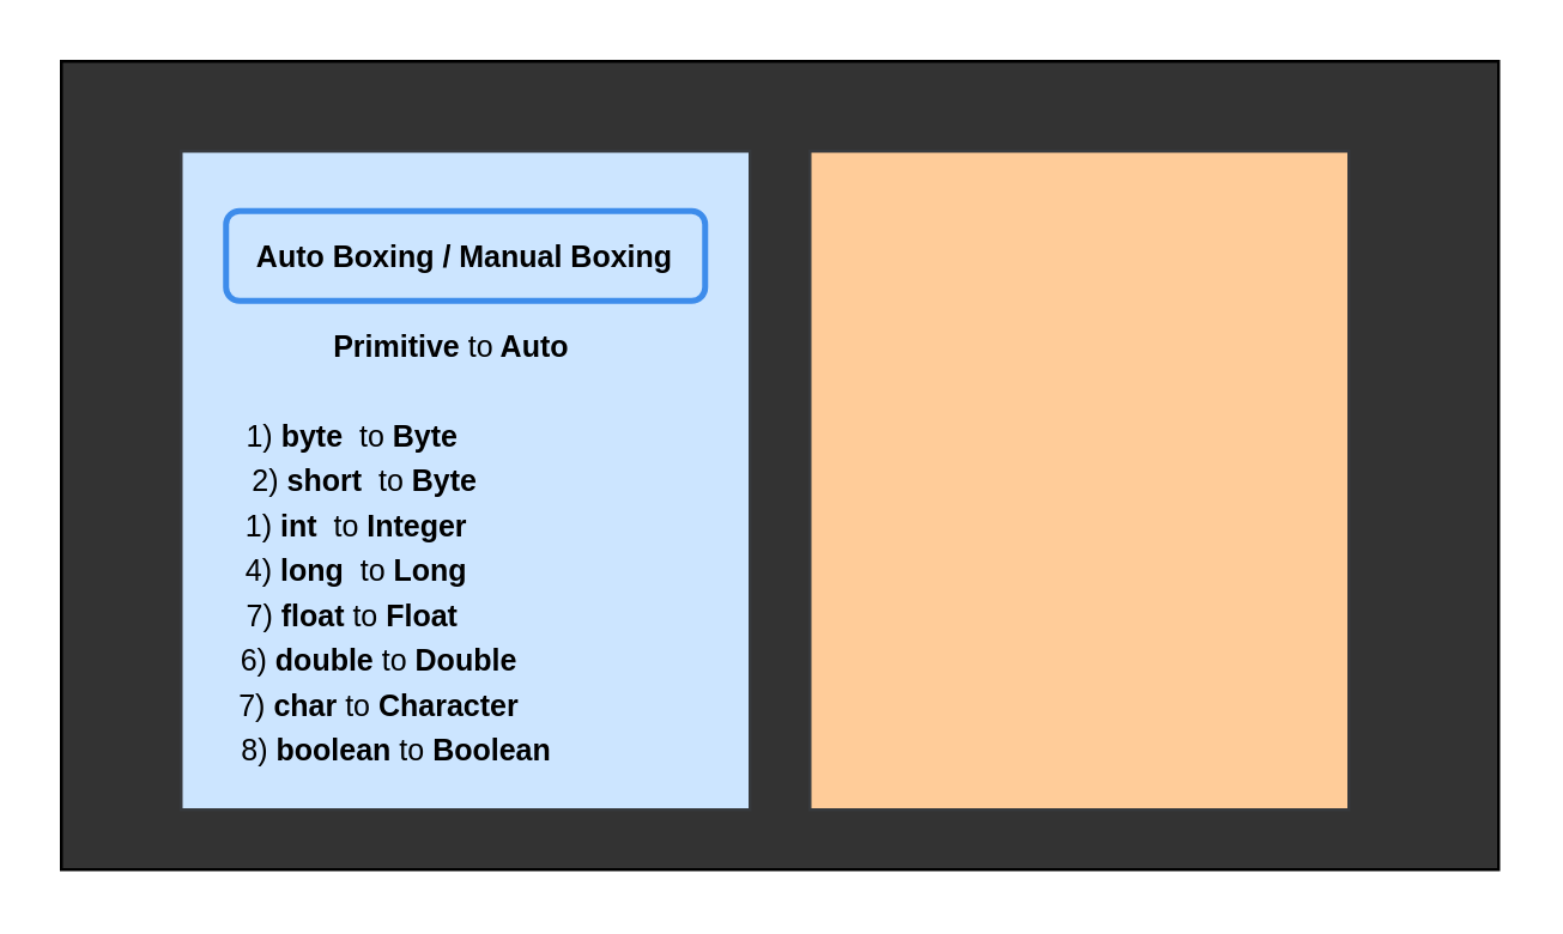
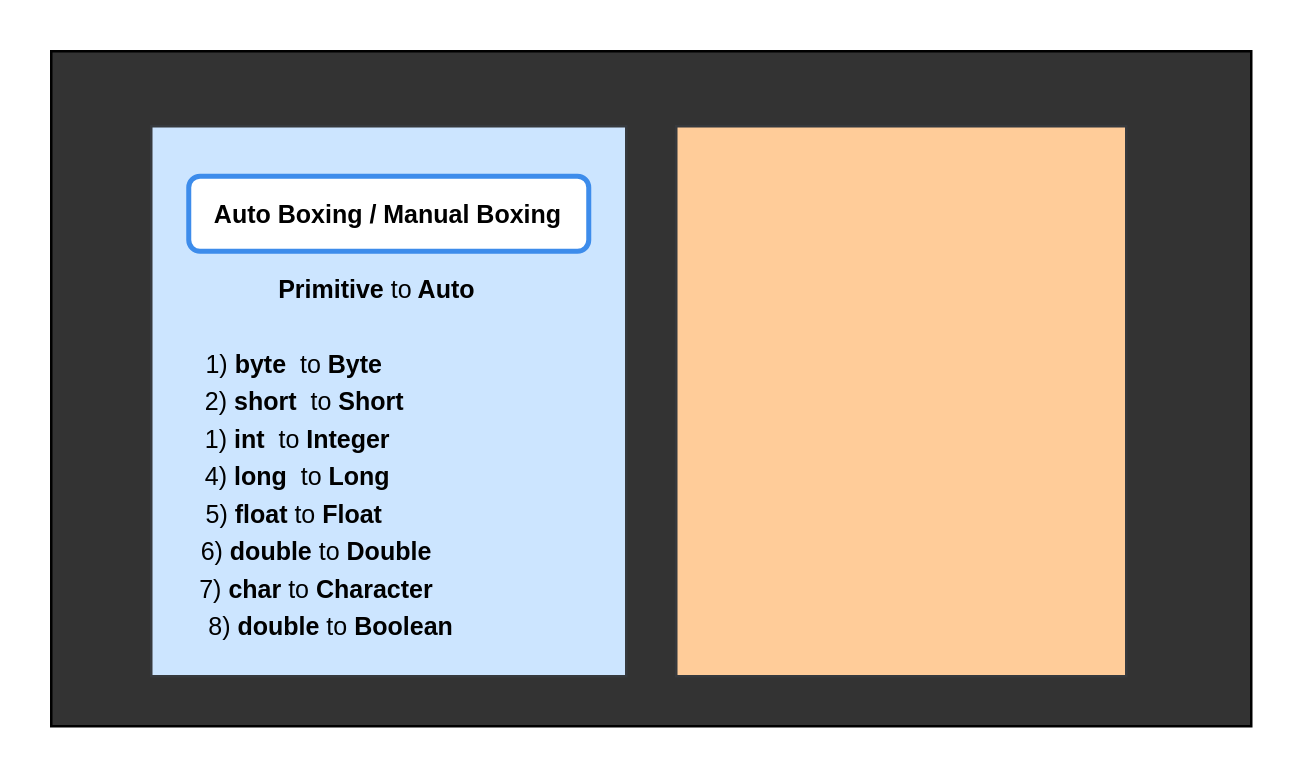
- <mxCell id="5" value="&lt;b style=&quot;font-size: 10px;&quot;&gt;Auto Boxing / Manual Boxing&lt;/b&gt;" style="rounded=1;whiteSpace=wrap;html=1;strokeColor=#3D8CEB;strokeWidth=2;fillColor=#cce5ff;" vertex="1" parent="1"><mxGeometry x="75" y="70" width="160" height="30" as="geometry" /></mxCell>
+ <mxCell id="5" value="&lt;b style=&quot;font-size: 10px;&quot;&gt;Auto Boxing / Manual Boxing&lt;/b&gt;" style="rounded=1;whiteSpace=wrap;html=1;strokeColor=#3D8CEB;strokeWidth=2;" vertex="1" parent="1"><mxGeometry x="75" y="70" width="160" height="30" as="geometry" /></mxCell>
- <mxCell id="7" value="&lt;font style=&quot;font-size: 10px;&quot;&gt;&amp;nbsp; &amp;nbsp;2) &lt;b&gt;short&amp;nbsp; &lt;/b&gt;to &lt;b&gt;Byte&lt;/b&gt;&lt;/font&gt;" style="text;html=1;align=center;verticalAlign=middle;whiteSpace=wrap;rounded=0;" vertex="1" parent="1"><mxGeometry x="70" y="145" width="95" height="30" as="geometry" /></mxCell>
+ <mxCell id="7" value="&lt;font style=&quot;font-size: 10px;&quot;&gt;&amp;nbsp; &amp;nbsp;2) &lt;b&gt;short&amp;nbsp; &lt;/b&gt;to &lt;b&gt;Short&lt;/b&gt;&lt;/font&gt;" style="text;html=1;align=center;verticalAlign=middle;whiteSpace=wrap;rounded=0;" vertex="1" parent="1"><mxGeometry x="70" y="145" width="95" height="30" as="geometry" /></mxCell>
- <mxCell id="11" value="&lt;font style=&quot;font-size: 10px;&quot;&gt;&amp;nbsp;7) &lt;b&gt;float&amp;nbsp;&lt;/b&gt;to &lt;b&gt;Float&amp;nbsp;&lt;/b&gt;&lt;/font&gt;" style="text;html=1;align=center;verticalAlign=middle;whiteSpace=wrap;rounded=0;" vertex="1" parent="1"><mxGeometry x="70" y="190" width="95" height="30" as="geometry" /></mxCell>
+ <mxCell id="11" value="&lt;font style=&quot;font-size: 10px;&quot;&gt;&amp;nbsp;5) &lt;b&gt;float&amp;nbsp;&lt;/b&gt;to &lt;b&gt;Float&amp;nbsp;&lt;/b&gt;&lt;/font&gt;" style="text;html=1;align=center;verticalAlign=middle;whiteSpace=wrap;rounded=0;" vertex="1" parent="1"><mxGeometry x="70" y="190" width="95" height="30" as="geometry" /></mxCell>
- <mxCell id="14" value="&lt;font style=&quot;font-size: 10px;&quot;&gt;8)&lt;b&gt;&amp;nbsp;boolean&amp;nbsp;&lt;/b&gt;to &lt;b&gt;Boolean&amp;nbsp;&amp;nbsp;&lt;/b&gt;&lt;/font&gt;" style="text;html=1;align=center;verticalAlign=middle;whiteSpace=wrap;rounded=0;" vertex="1" parent="1"><mxGeometry x="70" y="235" width="130" height="30" as="geometry" /></mxCell>
+ <mxCell id="14" value="&lt;font style=&quot;font-size: 10px;&quot;&gt;8)&lt;b&gt;&amp;nbsp;double&amp;nbsp;&lt;/b&gt;to &lt;b&gt;Boolean&amp;nbsp;&amp;nbsp;&lt;/b&gt;&lt;/font&gt;" style="text;html=1;align=center;verticalAlign=middle;whiteSpace=wrap;rounded=0;" vertex="1" parent="1"><mxGeometry x="70" y="235" width="130" height="30" as="geometry" /></mxCell>
